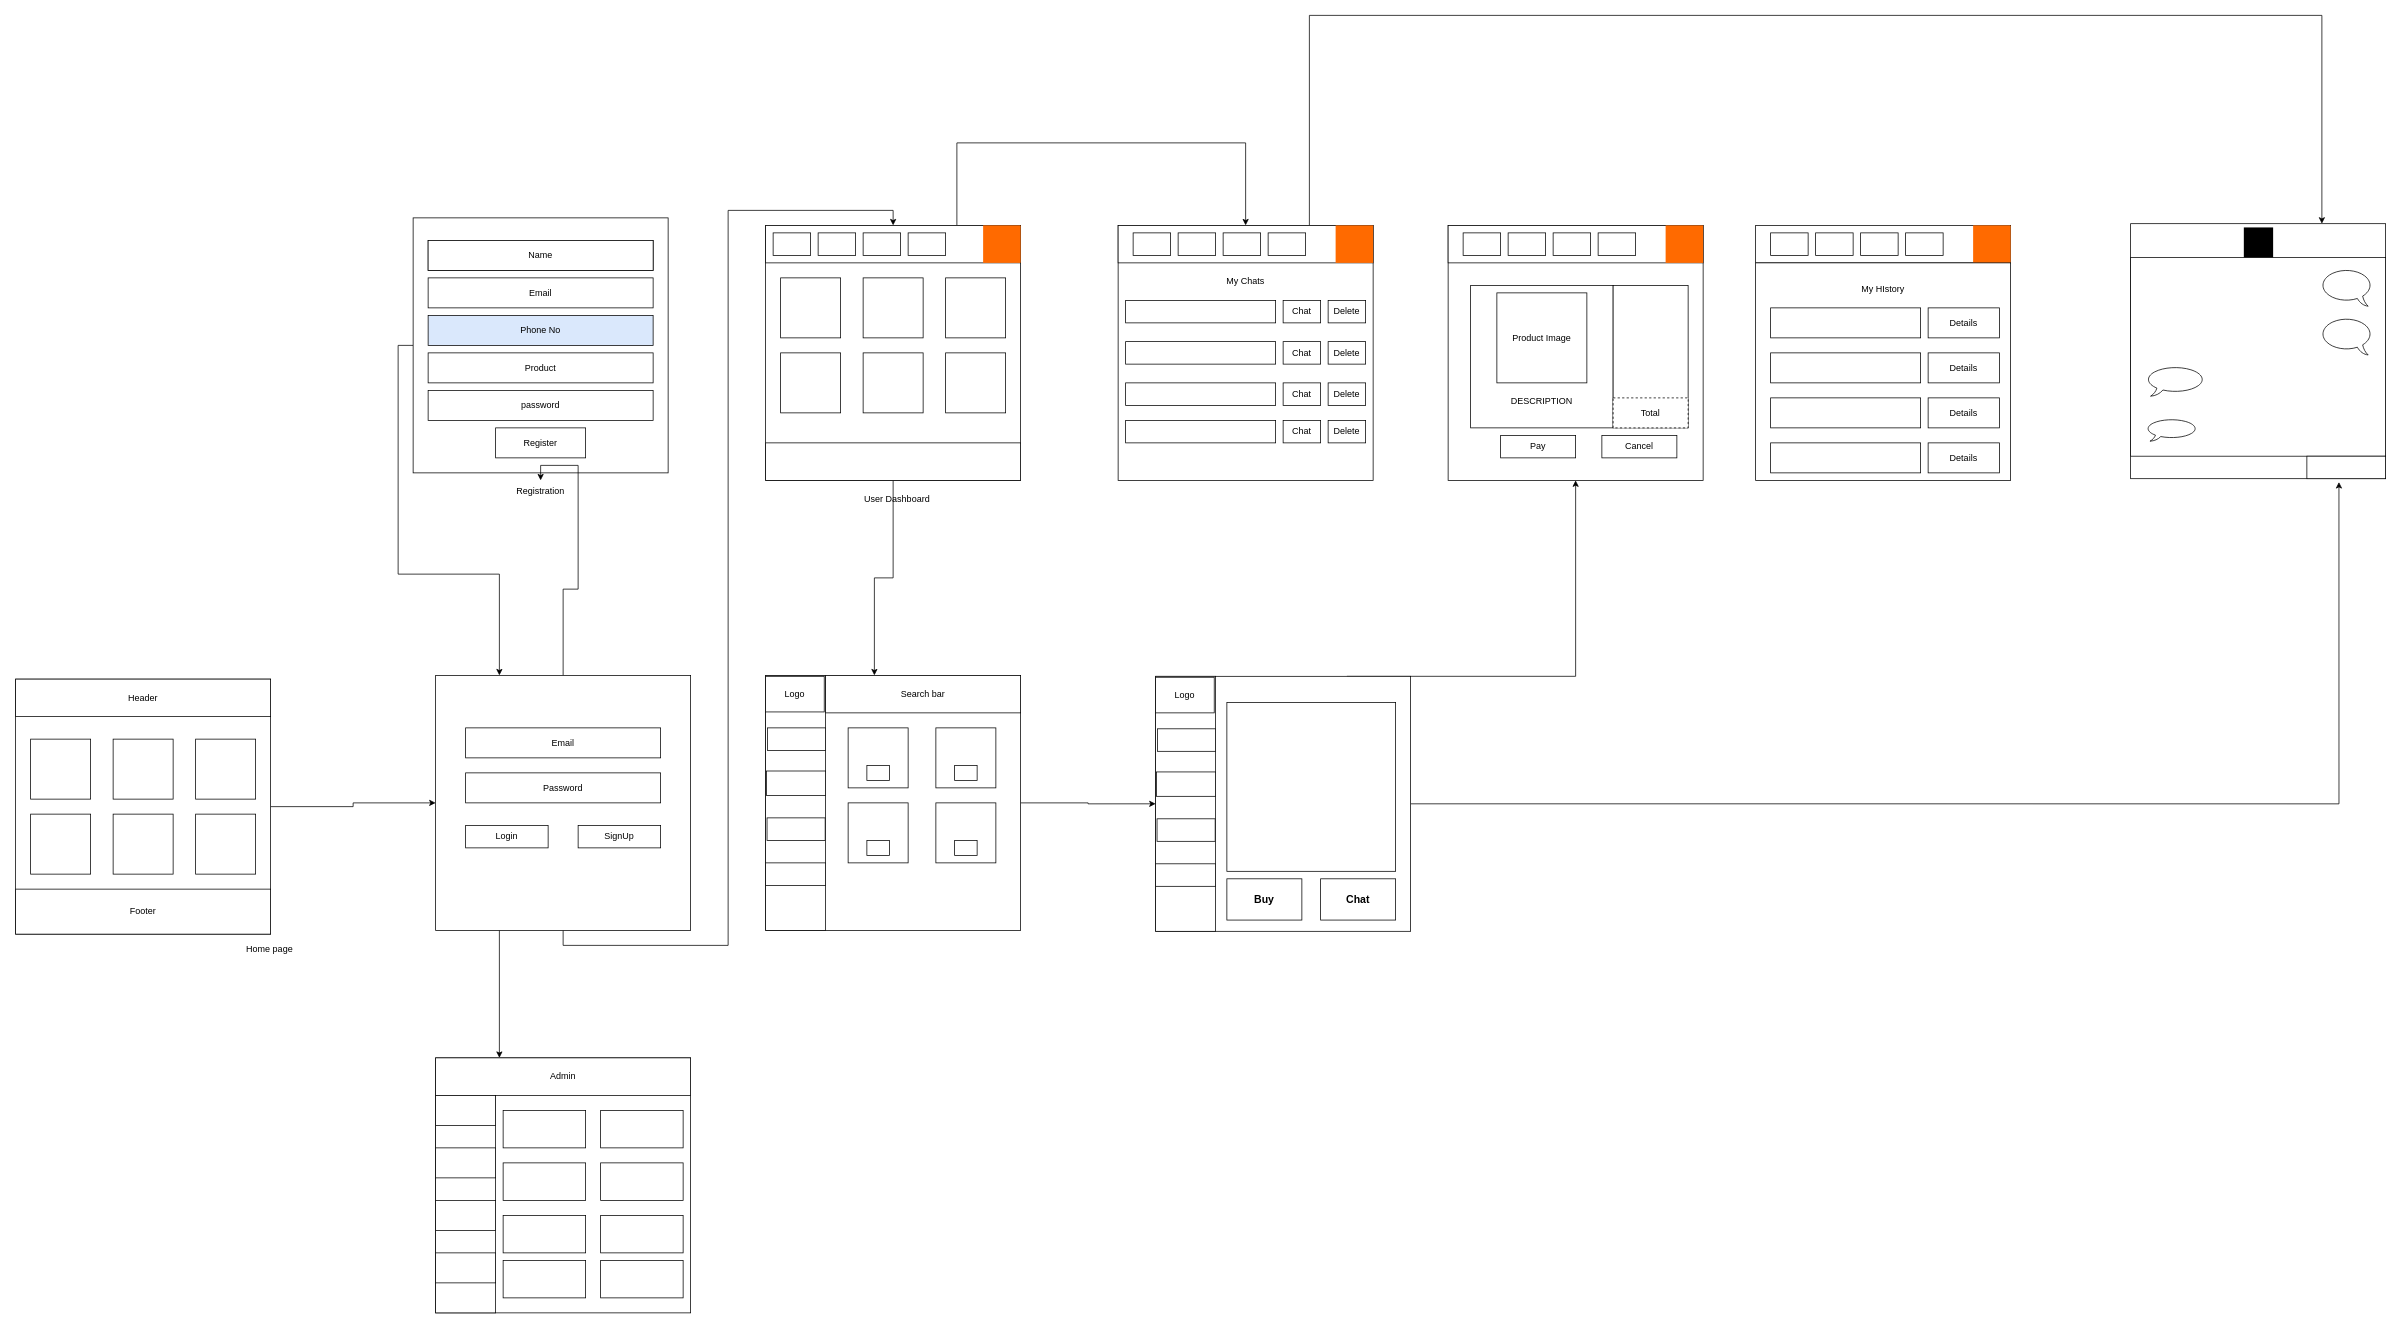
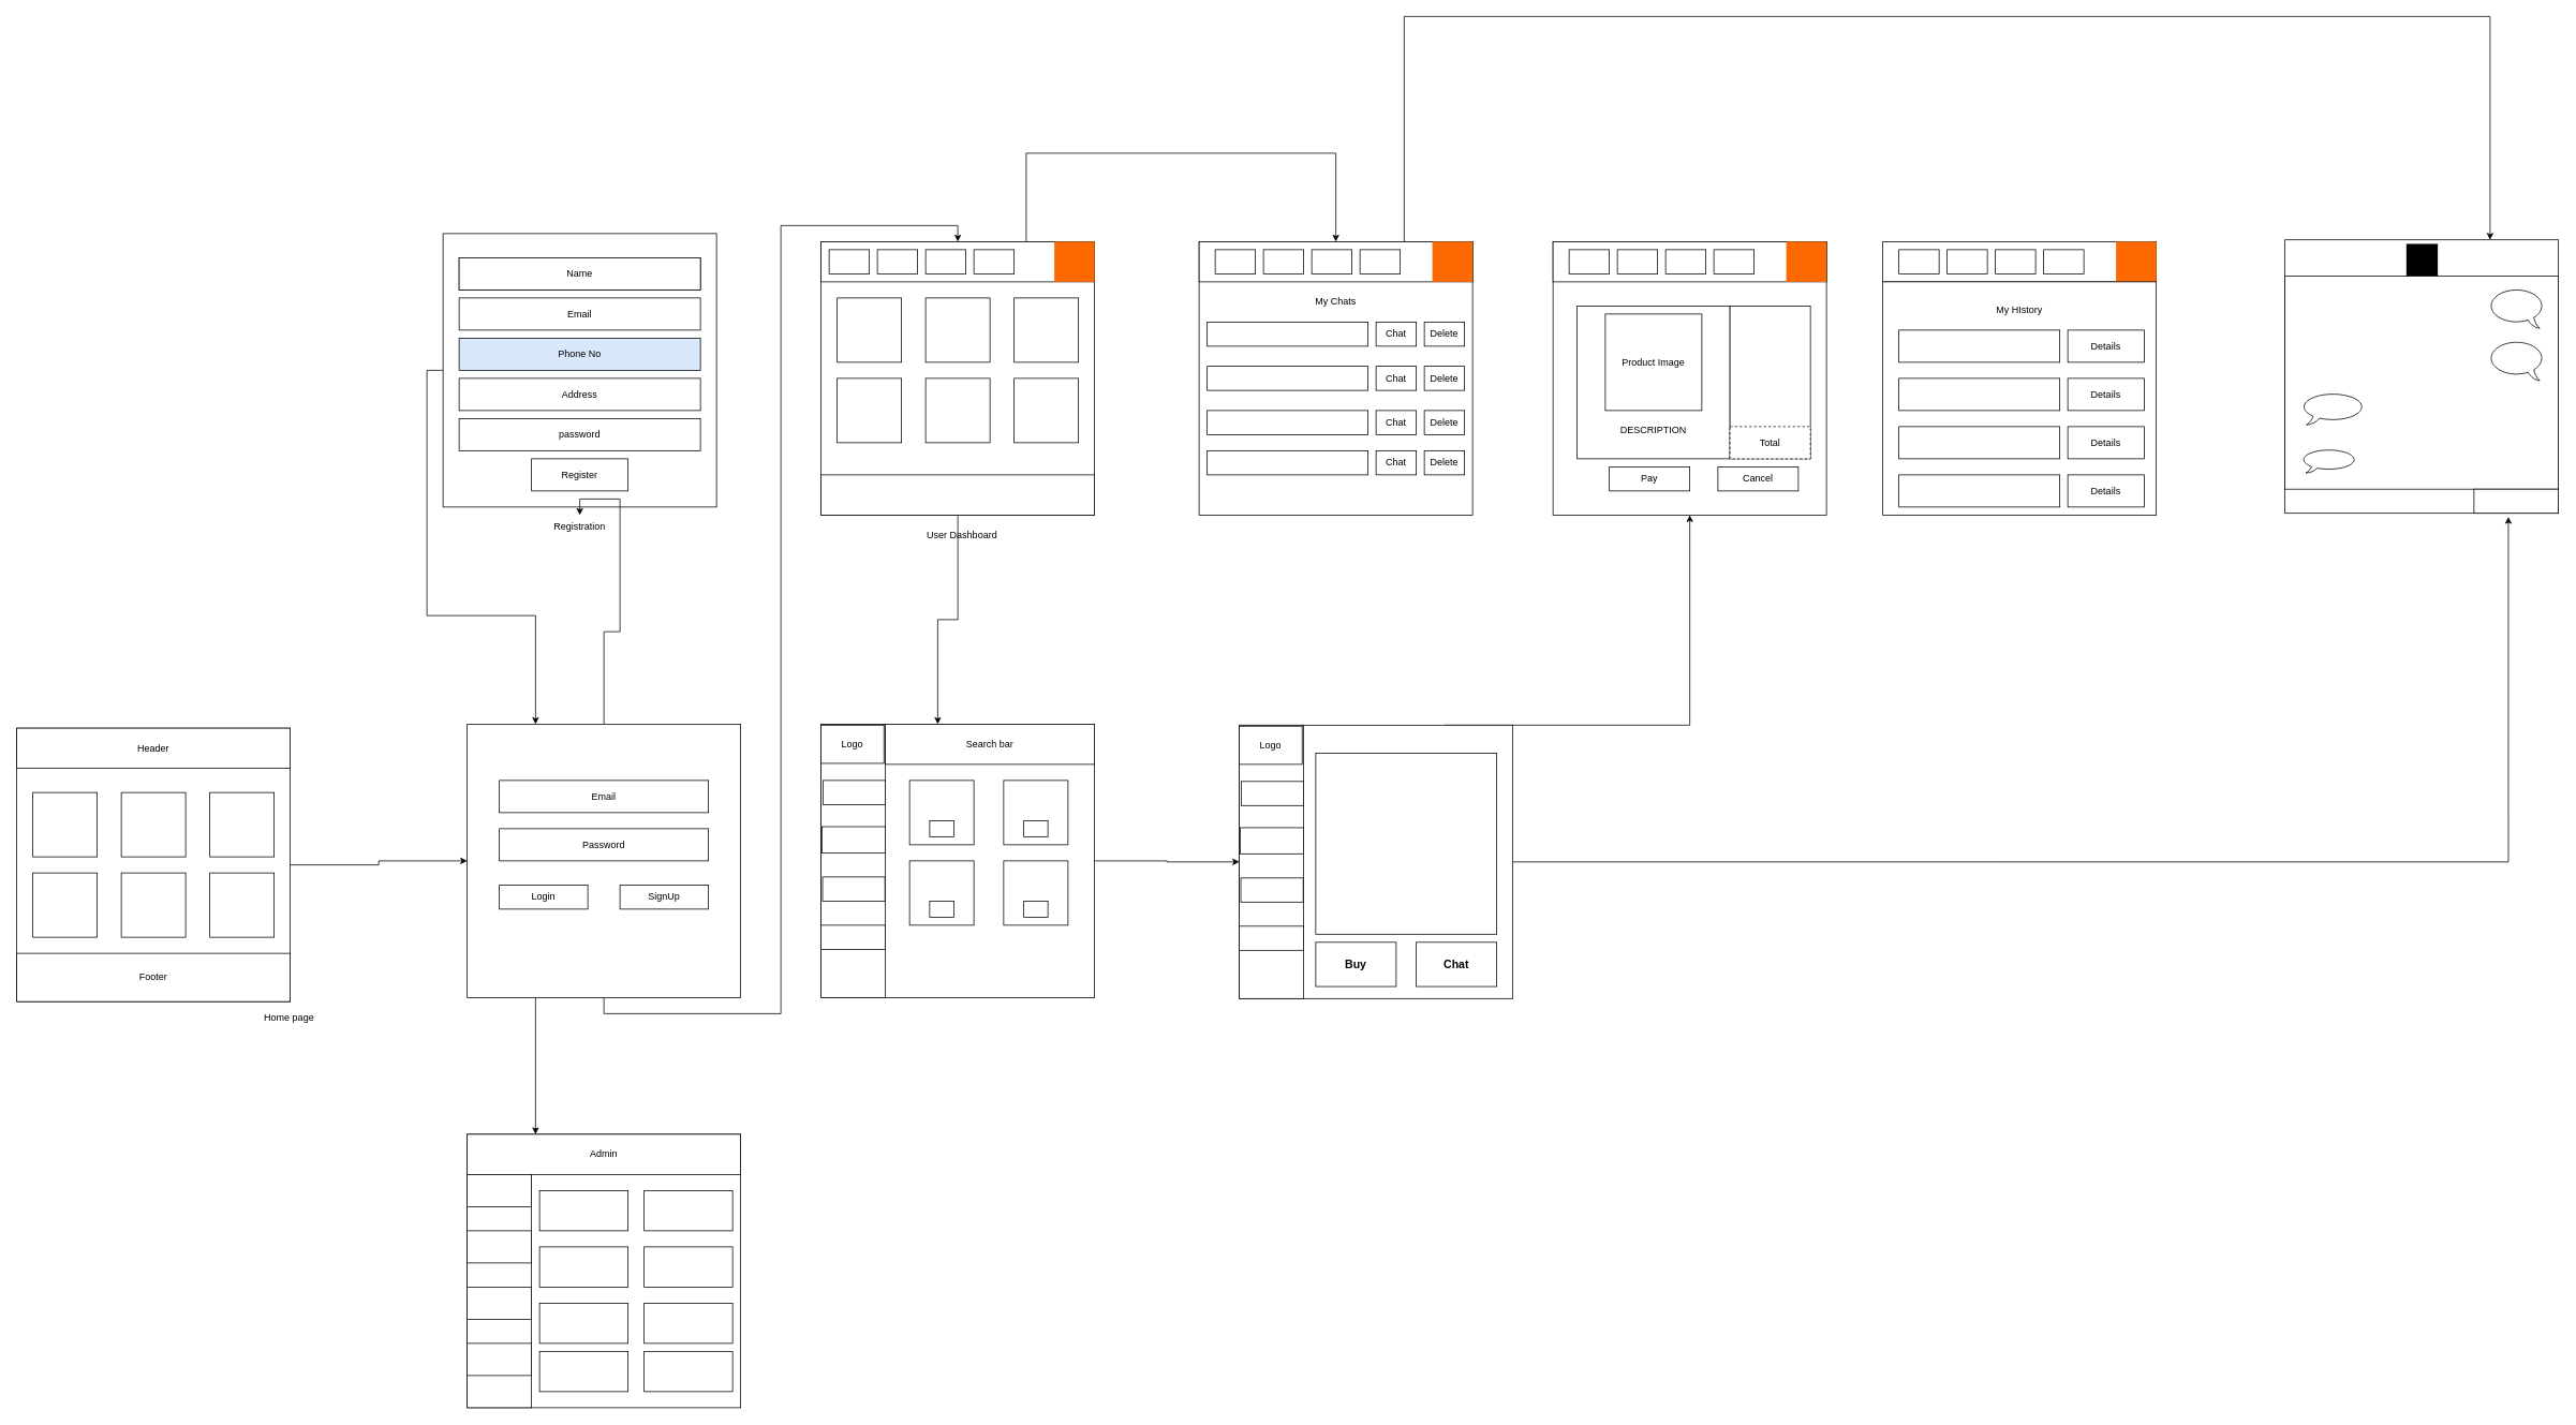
- <mxCell id="27" value="Product" style="rounded=0;whiteSpace=wrap;html=1;" parent="1" vertex="1"><mxGeometry x="570" y="470" width="300" height="40" as="geometry" /></mxCell>
+ <mxCell id="27" value="Address" style="rounded=0;whiteSpace=wrap;html=1;" parent="1" vertex="1"><mxGeometry x="570" y="470" width="300" height="40" as="geometry" /></mxCell>
